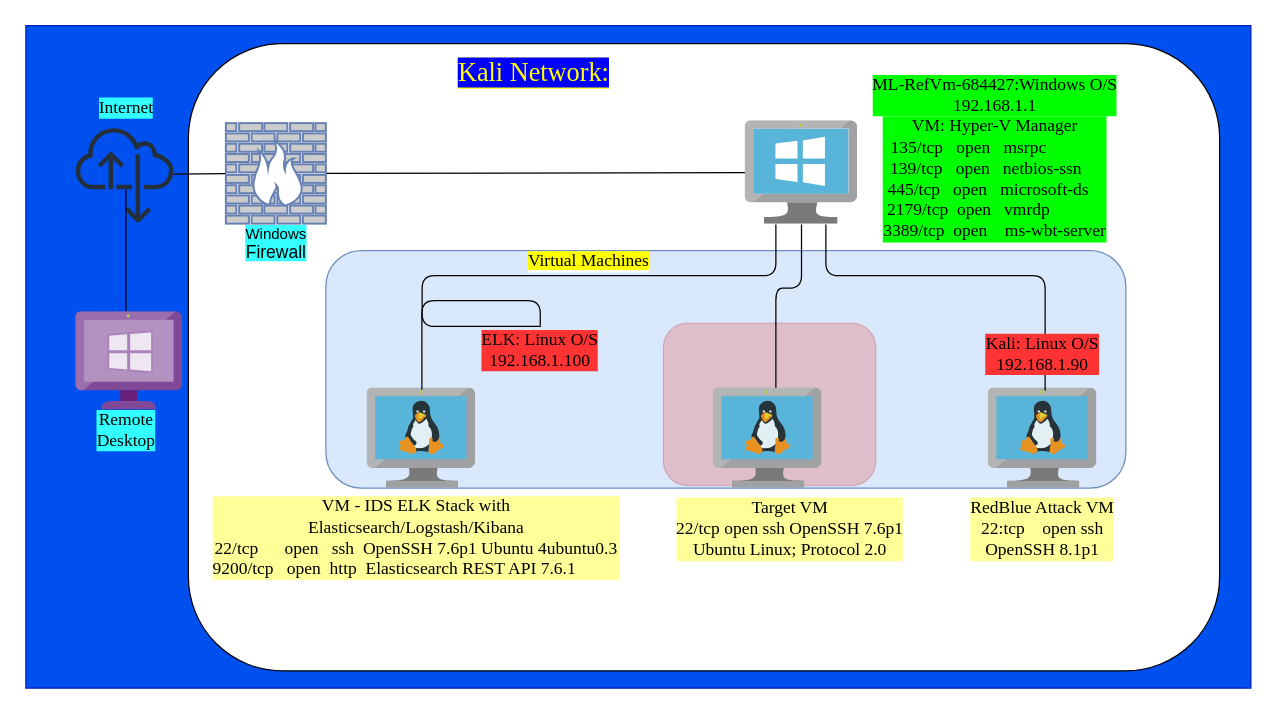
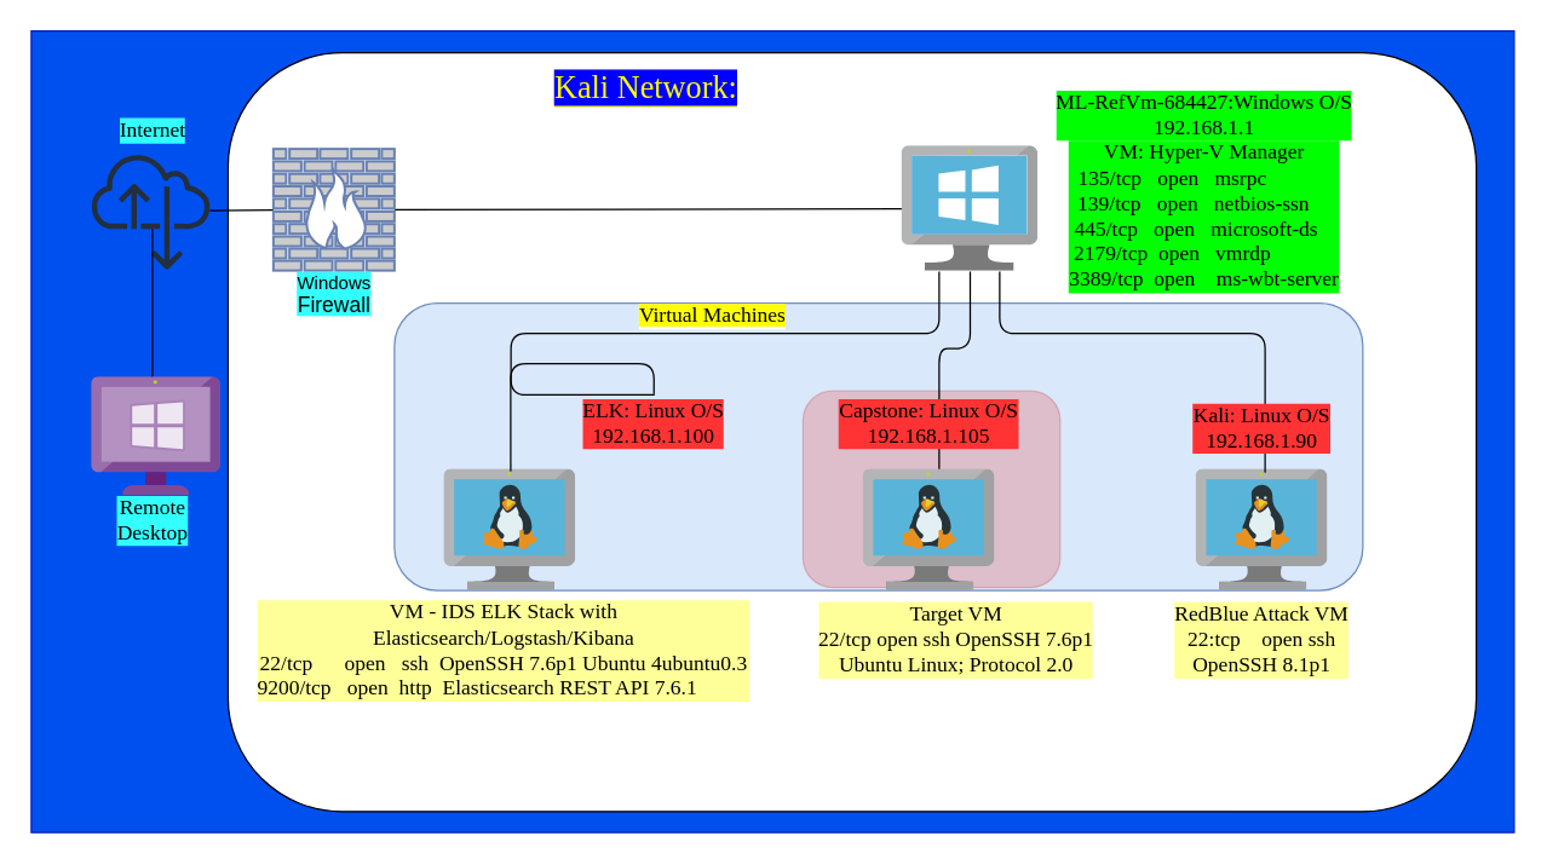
+ <mxCell id="23" value="&lt;div&gt;Capstone: Linux O/S&lt;/div&gt;&lt;div&gt;192.168.1.105&lt;br&gt;&lt;/div&gt;" style="text;html=1;resizable=0;autosize=1;align=center;verticalAlign=middle;points=[];fillColor=none;strokeColor=none;rounded=0;labelBackgroundColor=#FF3333;fontFamily=Tahoma;fontSize=14;" parent="1" vertex="1"><mxGeometry x="543.48" y="260" width="140" height="40" as="geometry" /></mxCell>
